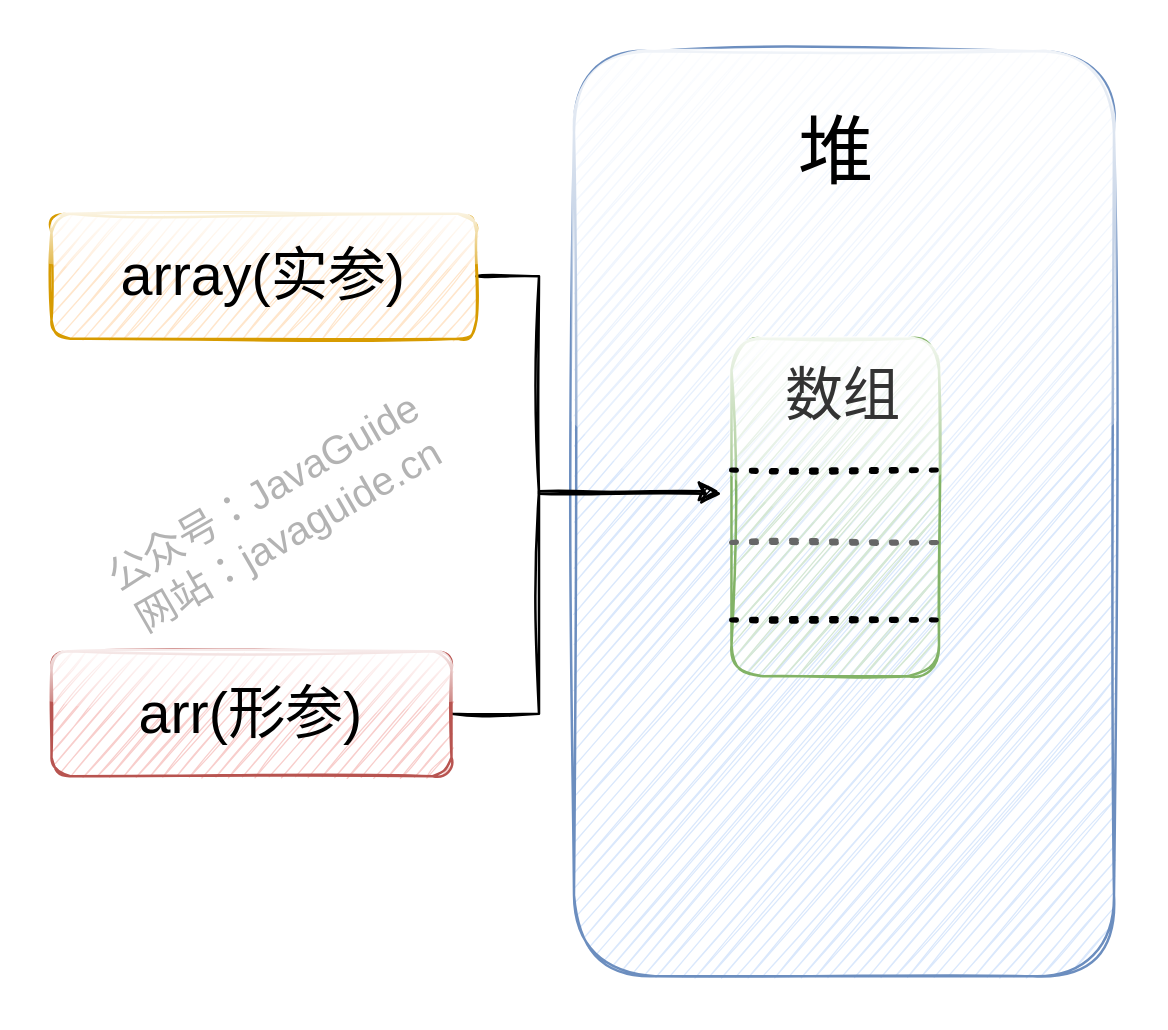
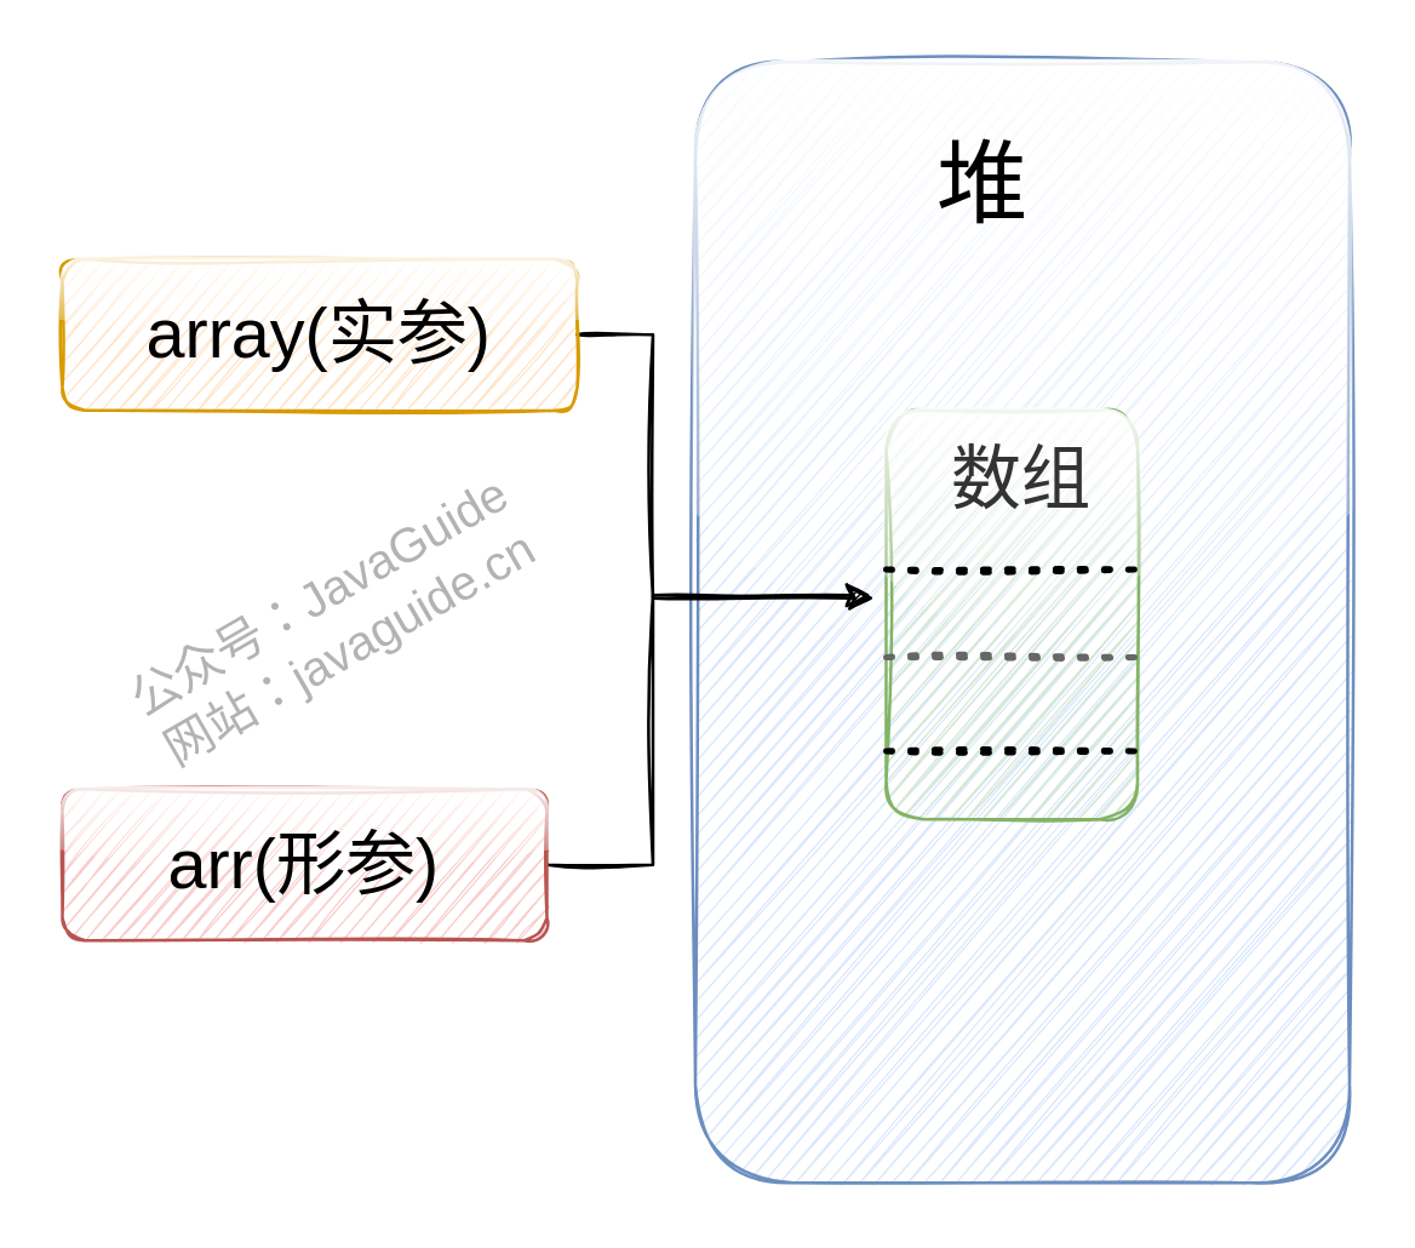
- <mxCell id="7" value="&lt;font style=&quot;font-size: 30px&quot;&gt;堆&lt;/font&gt;" style="text;html=1;strokeColor=none;fillColor=none;align=center;verticalAlign=middle;whiteSpace=wrap;rounded=0;opacity=40;fontSize=19;shadow=0;sketch=1;" parent="1" vertex="1"><mxGeometry x="313.5" y="50" width="40" height="20" as="geometry" /></mxCell>
+ <mxCell id="7" value="&lt;font style=&quot;font-size: 30px&quot;&gt;堆&lt;/font&gt;" style="text;html=1;strokeColor=none;fillColor=none;align=center;verticalAlign=middle;whiteSpace=wrap;rounded=0;opacity=40;fontSize=19;shadow=0;sketch=1;" parent="1" vertex="1"><mxGeometry x="303.5" y="50" width="40" height="20" as="geometry" /></mxCell>
